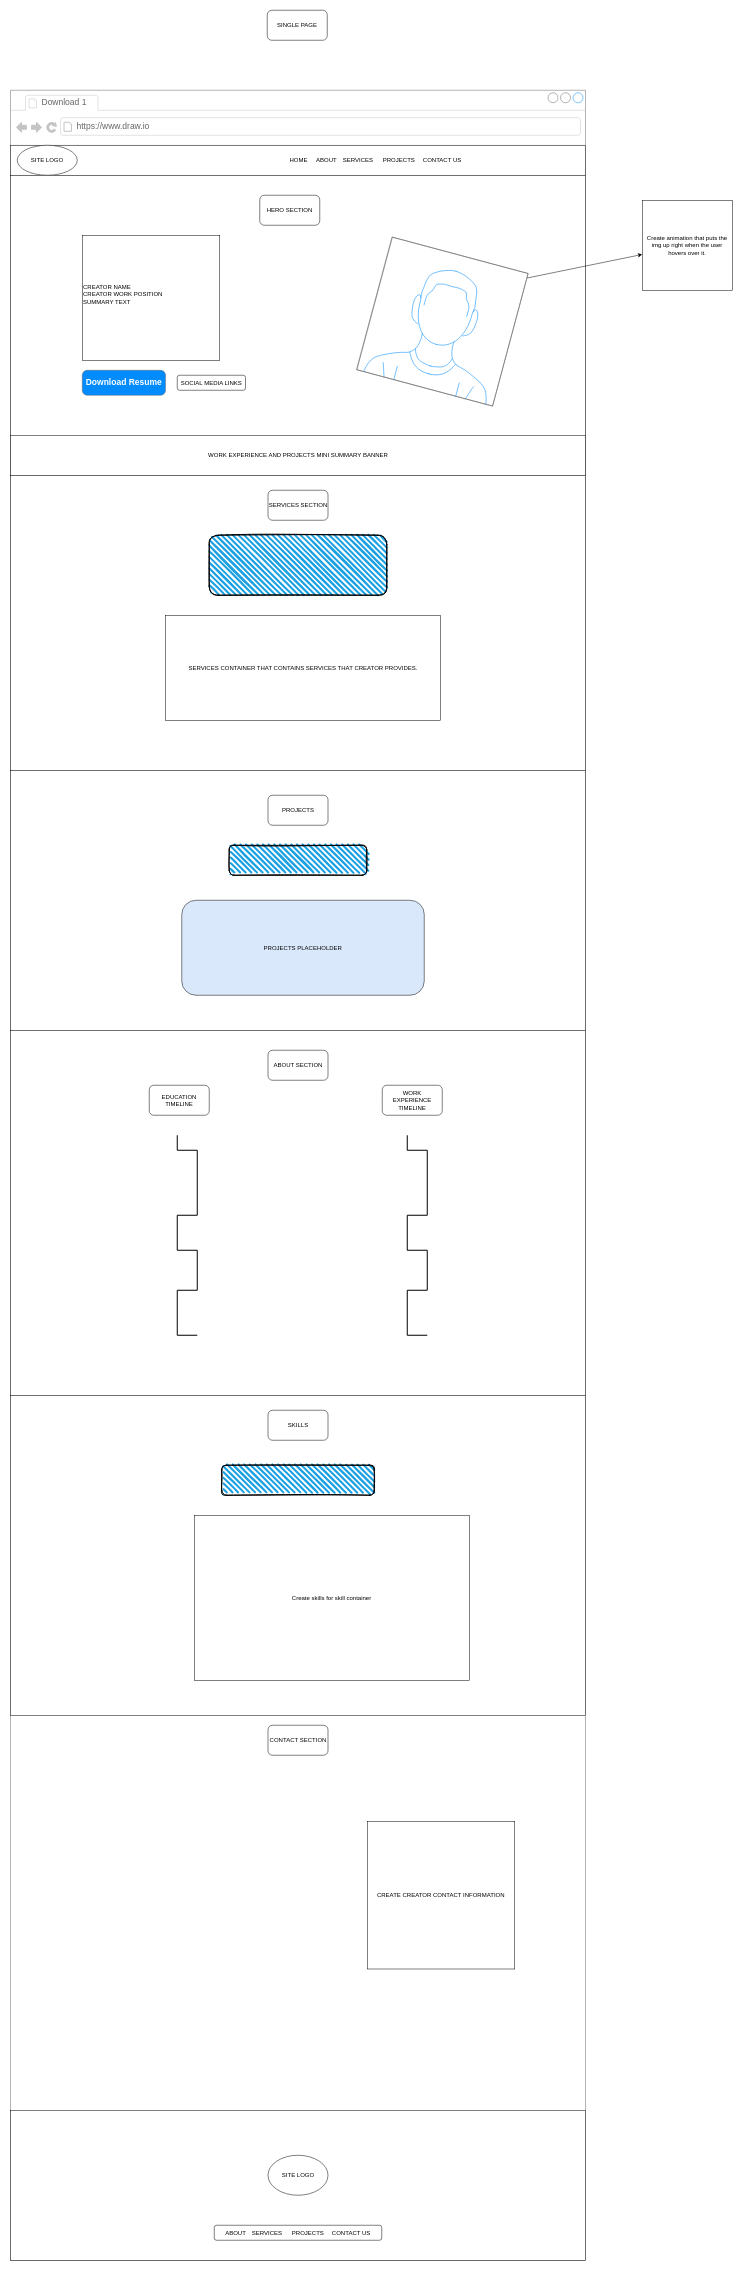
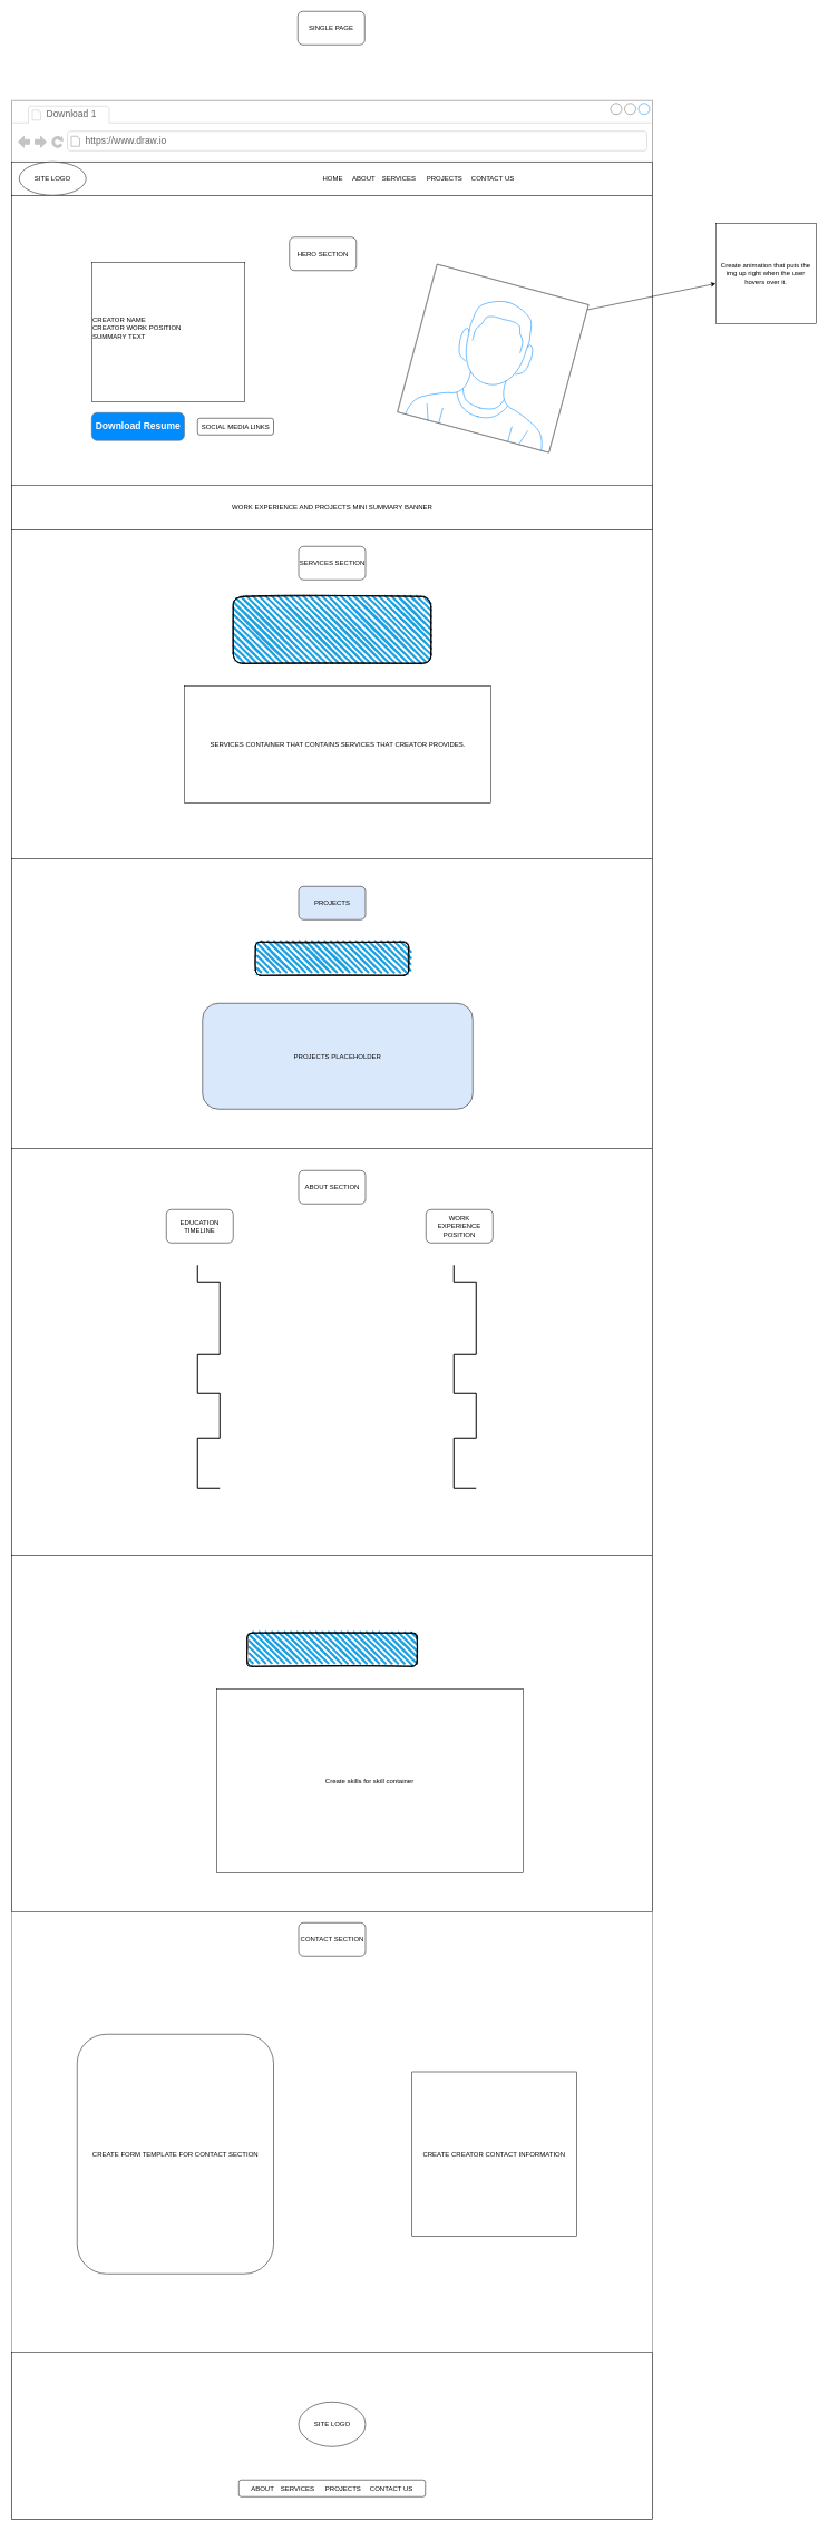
- <mxCell id="9" value="HERO SECTION" style="rounded=1;whiteSpace=wrap;html=1;" vertex="1" parent="3"><mxGeometry x="498.5" y="210" width="120" height="60" as="geometry" /></mxCell>
+ <mxCell id="9" value="HERO SECTION" style="rounded=1;whiteSpace=wrap;html=1;" vertex="1" parent="3"><mxGeometry x="498.5" y="245" width="120" height="60" as="geometry" /></mxCell>
- <mxCell id="21" value="PROJECTS" style="rounded=1;whiteSpace=wrap;html=1;" vertex="1" parent="3"><mxGeometry x="515" y="1410" width="120" height="60" as="geometry" /></mxCell>
+ <mxCell id="21" value="PROJECTS" style="rounded=1;whiteSpace=wrap;html=1;fillColor=#dae8fc;" vertex="1" parent="3"><mxGeometry x="515" y="1410" width="120" height="60" as="geometry" /></mxCell>
- <mxCell id="29" value="WORK EXPERIENCE TIMELINE" style="rounded=1;whiteSpace=wrap;html=1;" vertex="1" parent="3"><mxGeometry x="743.5" y="1990" width="120" height="60" as="geometry" /></mxCell>
+ <mxCell id="29" value="WORK EXPERIENCE POSITION" style="rounded=1;whiteSpace=wrap;html=1;" vertex="1" parent="3"><mxGeometry x="743.5" y="1990" width="120" height="60" as="geometry" /></mxCell>
- <mxCell id="31" value="SKILLS" style="rounded=1;whiteSpace=wrap;html=1;" vertex="1" parent="3"><mxGeometry x="515" y="2640" width="120" height="60" as="geometry" /></mxCell>
- <mxCell id="36" value="CREATE CREATOR CONTACT INFORMATION" style="whiteSpace=wrap;html=1;aspect=fixed;" vertex="1" parent="3"><mxGeometry x="713.5" y="3462.5" width="295" height="295" as="geometry" /></mxCell>
+ <mxCell id="36" value="CREATE CREATOR CONTACT INFORMATION" style="whiteSpace=wrap;html=1;aspect=fixed;" vertex="1" parent="3"><mxGeometry x="718.5" y="3537.5" width="295" height="295" as="geometry" /></mxCell>
+ <mxCell id="35" value="CREATE FORM TEMPLATE FOR CONTACT SECTION" style="rounded=1;whiteSpace=wrap;html=1;" vertex="1" parent="3"><mxGeometry x="117.5" y="3470" width="352.5" height="430" as="geometry" /></mxCell>
